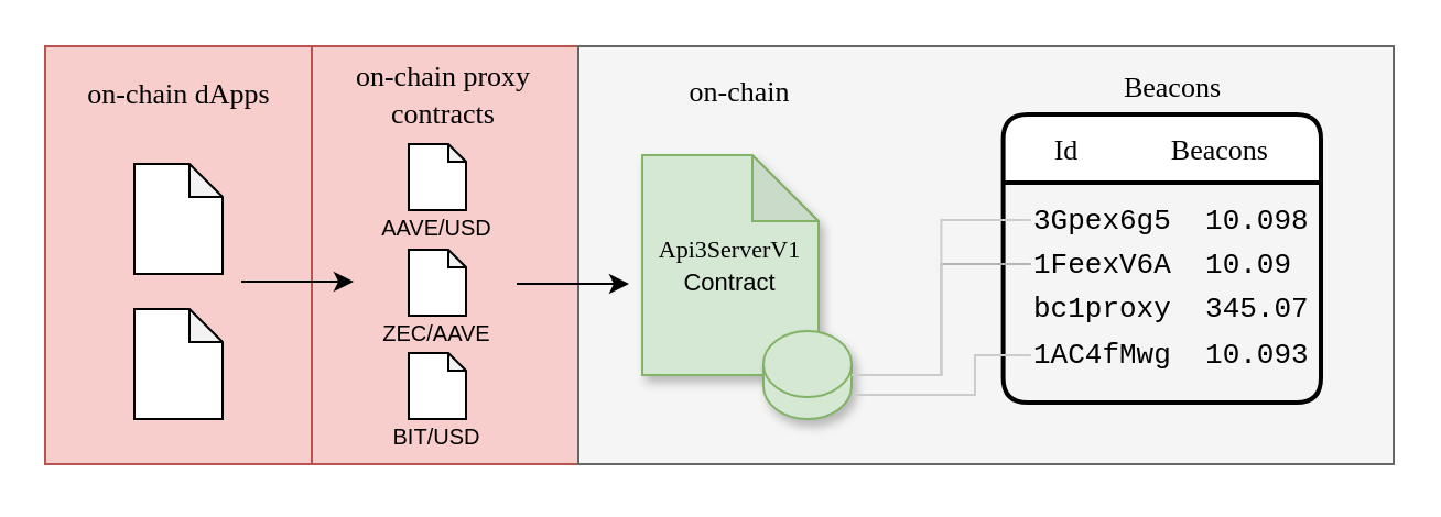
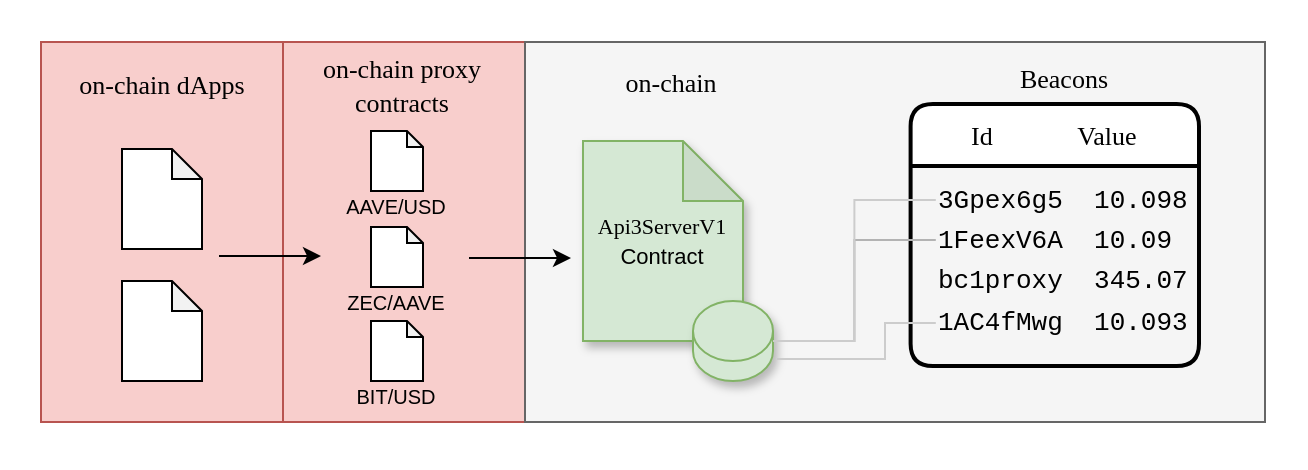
- <mxCell id="8" value="Id             Beacons" style="swimlane;childLayout=stackLayout;horizontal=1;startSize=31;horizontalStack=0;rounded=1;fontSize=13;fontStyle=0;strokeWidth=2;resizeParent=0;resizeLast=1;shadow=0;dashed=0;align=center;arcSize=12;fontFamily=Verdana;" parent="1" vertex="1"><mxGeometry x="454.8" y="51.5" width="144.2" height="131" as="geometry"><mxRectangle x="385.8" y="100" width="90" height="30" as="alternateBounds" /></mxGeometry></mxCell>
+ <mxCell id="8" value="Id             Value" style="swimlane;childLayout=stackLayout;horizontal=1;startSize=31;horizontalStack=0;rounded=1;fontSize=13;fontStyle=0;strokeWidth=2;resizeParent=0;resizeLast=1;shadow=0;dashed=0;align=center;arcSize=12;fontFamily=Verdana;" parent="1" vertex="1"><mxGeometry x="454.8" y="51.5" width="144.2" height="131" as="geometry"><mxRectangle x="385.8" y="100" width="90" height="30" as="alternateBounds" /></mxGeometry></mxCell>
